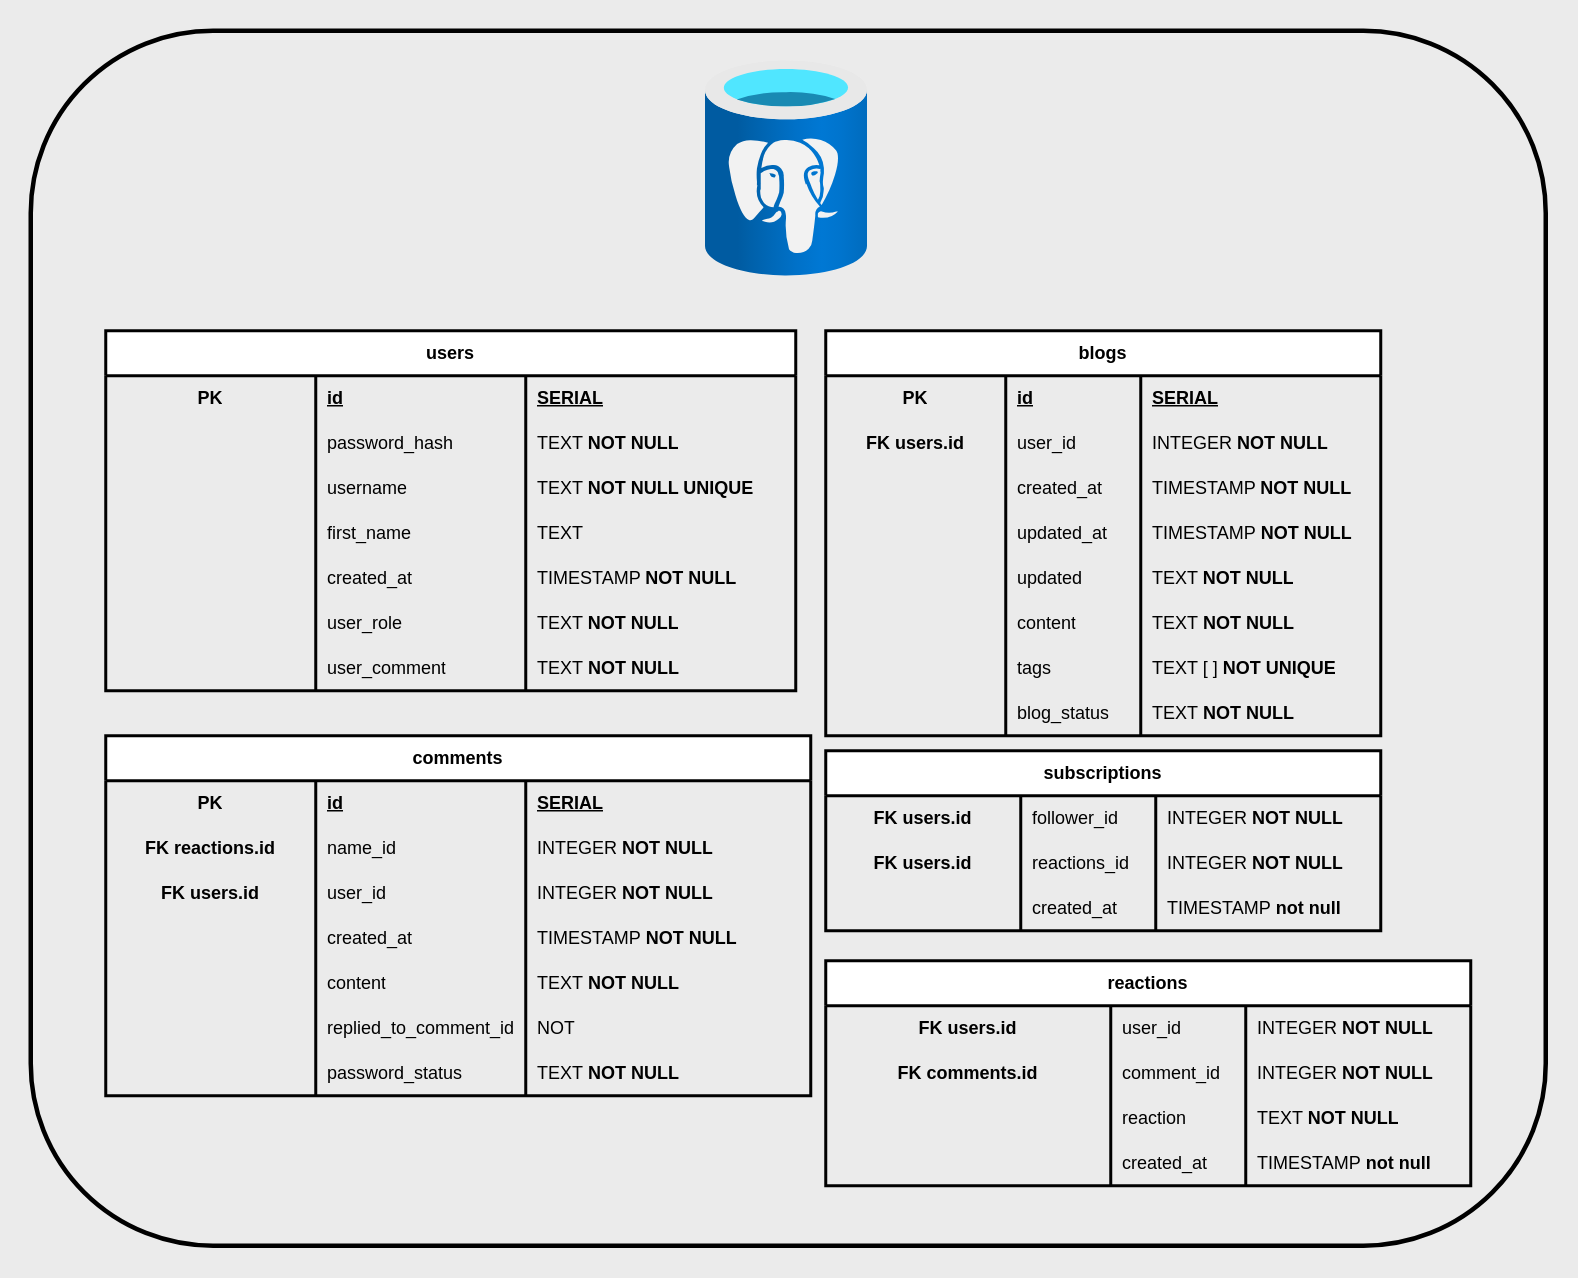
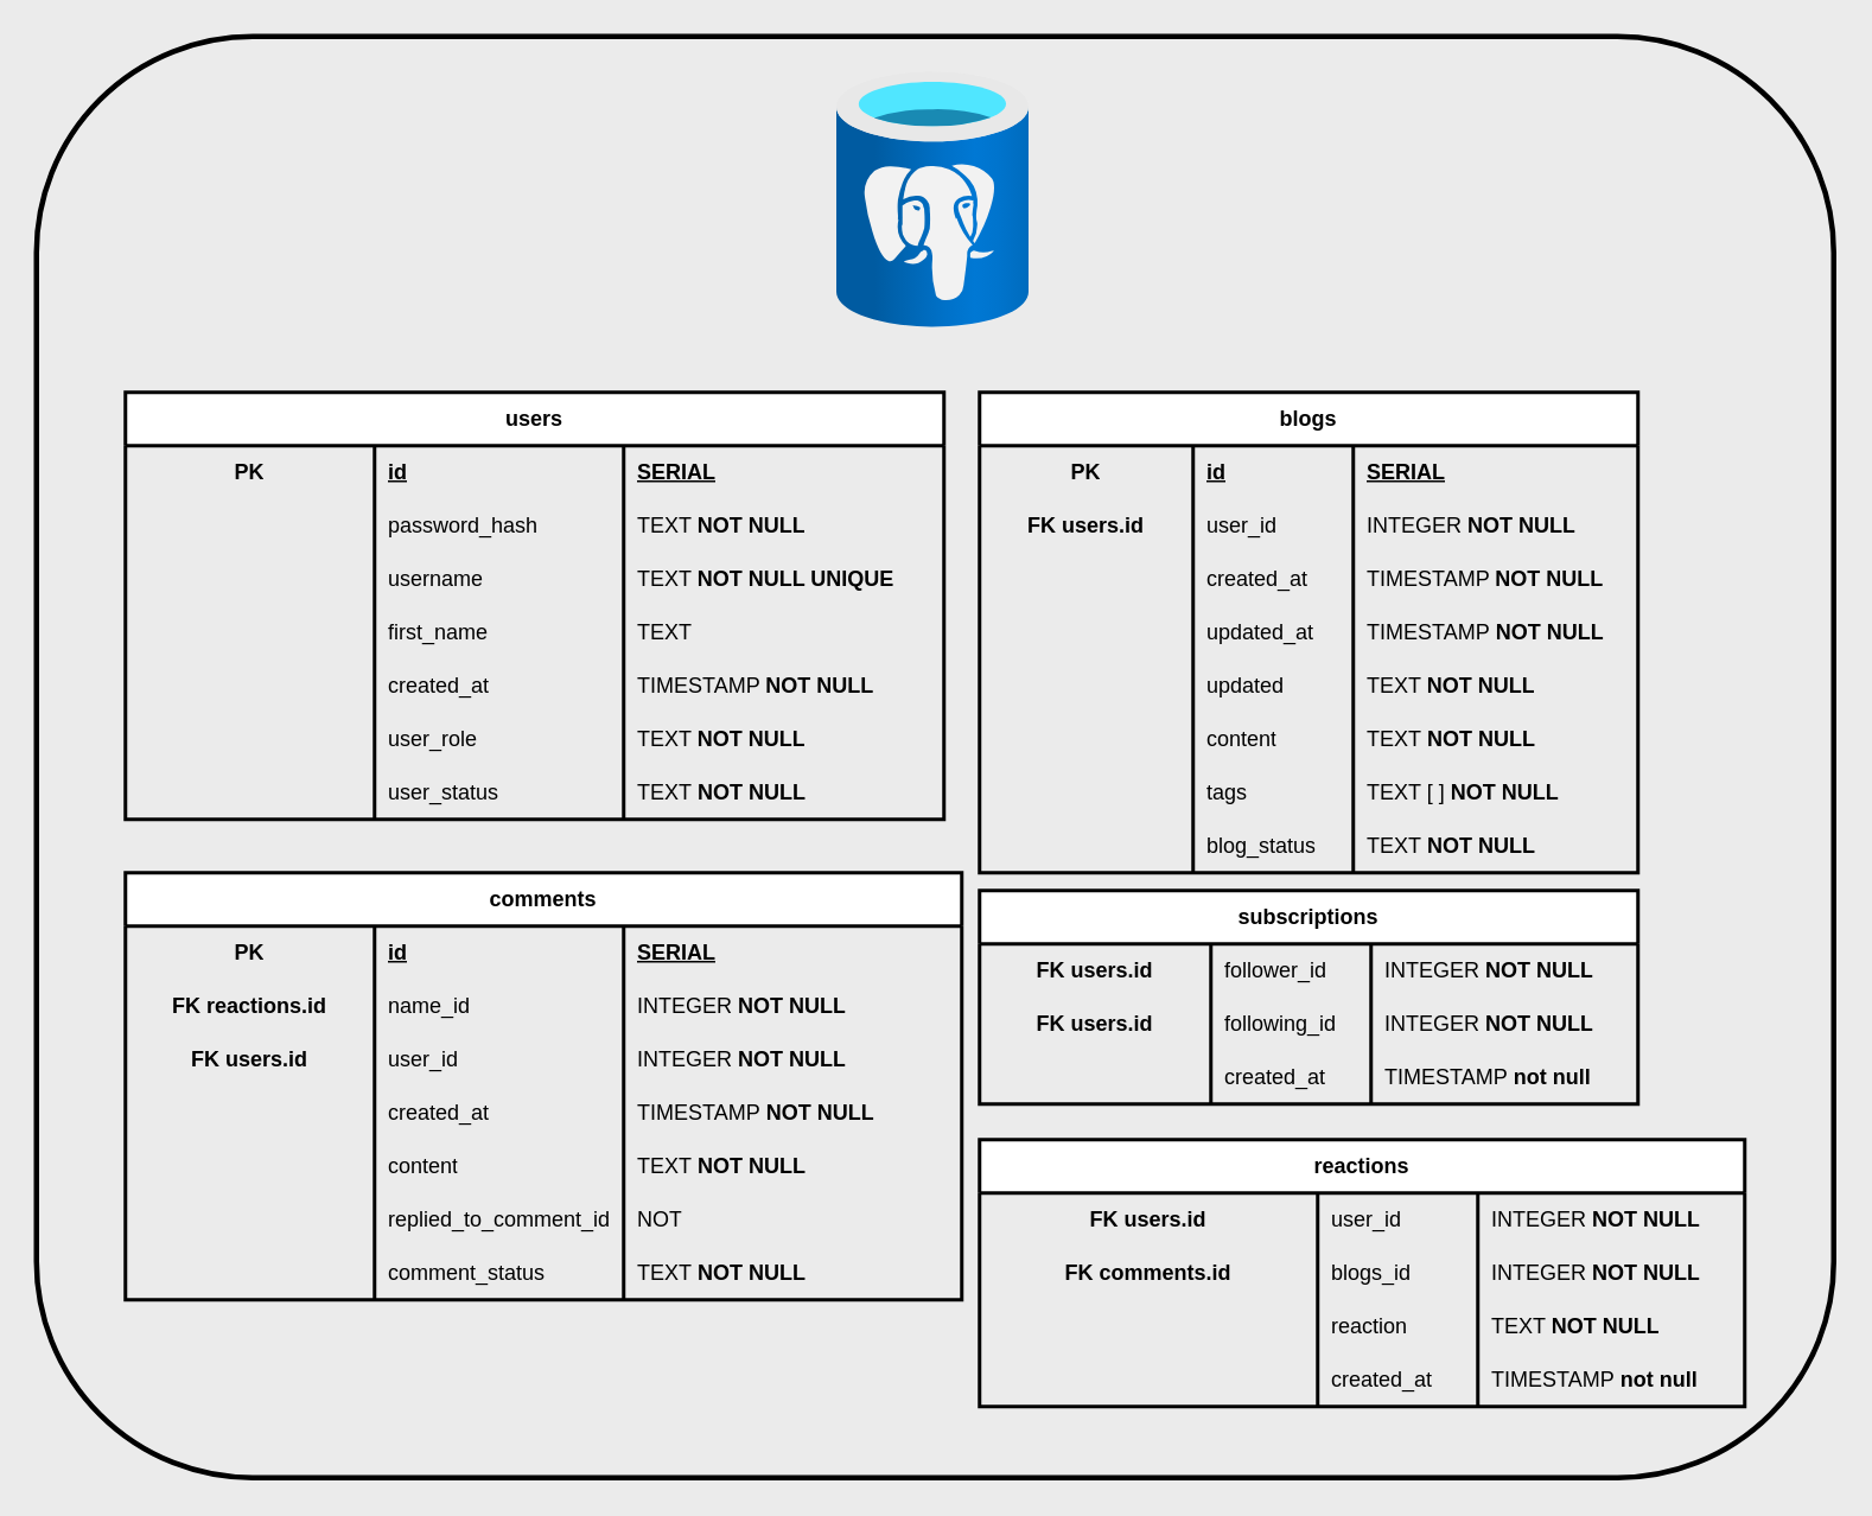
- <mxCell id="31" value="user_comment" style="shape=partialRectangle;connectable=0;fillColor=none;top=0;left=0;bottom=0;right=0;align=left;spacingLeft=6;overflow=hidden;html=1;whiteSpace=wrap;swimlaneLine=1;shadow=0;swimlaneFillColor=none;strokeWidth=2;perimeterSpacing=3;" vertex="1" parent="29"><mxGeometry x="140" width="140" height="30" as="geometry"><mxRectangle width="140" height="30" as="alternateBounds" /></mxGeometry></mxCell>
+ <mxCell id="31" value="user_status" style="shape=partialRectangle;connectable=0;fillColor=none;top=0;left=0;bottom=0;right=0;align=left;spacingLeft=6;overflow=hidden;html=1;whiteSpace=wrap;swimlaneLine=1;shadow=0;swimlaneFillColor=none;strokeWidth=2;perimeterSpacing=3;" vertex="1" parent="29"><mxGeometry x="140" width="140" height="30" as="geometry"><mxRectangle width="140" height="30" as="alternateBounds" /></mxGeometry></mxCell>
- <mxCell id="61" value="TEXT [ ]&amp;nbsp;&lt;b&gt;NOT UNIQUE&lt;/b&gt;" style="shape=partialRectangle;connectable=0;fillColor=none;top=0;left=0;bottom=0;right=0;align=left;spacingLeft=6;overflow=hidden;html=1;whiteSpace=wrap;swimlaneLine=1;shadow=0;swimlaneFillColor=none;strokeWidth=2;perimeterSpacing=3;" parent="58" vertex="1"><mxGeometry x="210" width="160" height="30" as="geometry"><mxRectangle width="160" height="30" as="alternateBounds" /></mxGeometry></mxCell>
+ <mxCell id="61" value="TEXT [ ]&amp;nbsp;&lt;b&gt;NOT NULL&lt;/b&gt;" style="shape=partialRectangle;connectable=0;fillColor=none;top=0;left=0;bottom=0;right=0;align=left;spacingLeft=6;overflow=hidden;html=1;whiteSpace=wrap;swimlaneLine=1;shadow=0;swimlaneFillColor=none;strokeWidth=2;perimeterSpacing=3;" parent="58" vertex="1"><mxGeometry x="210" width="160" height="30" as="geometry"><mxRectangle width="160" height="30" as="alternateBounds" /></mxGeometry></mxCell>
- <mxCell id="102" value="reactions_id" style="shape=partialRectangle;connectable=0;fillColor=none;top=0;left=0;bottom=0;right=0;align=left;spacingLeft=6;overflow=hidden;html=1;whiteSpace=wrap;swimlaneLine=1;shadow=0;swimlaneFillColor=none;strokeWidth=2;perimeterSpacing=3;" parent="100" vertex="1"><mxGeometry x="130" width="90" height="30" as="geometry"><mxRectangle width="90" height="30" as="alternateBounds" /></mxGeometry></mxCell>
+ <mxCell id="102" value="following_id" style="shape=partialRectangle;connectable=0;fillColor=none;top=0;left=0;bottom=0;right=0;align=left;spacingLeft=6;overflow=hidden;html=1;whiteSpace=wrap;swimlaneLine=1;shadow=0;swimlaneFillColor=none;strokeWidth=2;perimeterSpacing=3;" parent="100" vertex="1"><mxGeometry x="130" width="90" height="30" as="geometry"><mxRectangle width="90" height="30" as="alternateBounds" /></mxGeometry></mxCell>
- <mxCell id="93" value="password_&lt;span style=&quot;background-color: transparent; color: light-dark(rgb(0, 0, 0), rgb(255, 255, 255));&quot;&gt;status&lt;/span&gt;" style="shape=partialRectangle;connectable=0;fillColor=none;top=0;left=0;bottom=0;right=0;align=left;spacingLeft=6;overflow=hidden;html=1;whiteSpace=wrap;swimlaneLine=1;shadow=0;swimlaneFillColor=none;strokeWidth=2;perimeterSpacing=3;" parent="91" vertex="1"><mxGeometry x="140" width="140" height="30" as="geometry"><mxRectangle width="140" height="30" as="alternateBounds" /></mxGeometry></mxCell>
+ <mxCell id="93" value="comment_&lt;span style=&quot;background-color: transparent; color: light-dark(rgb(0, 0, 0), rgb(255, 255, 255));&quot;&gt;status&lt;/span&gt;" style="shape=partialRectangle;connectable=0;fillColor=none;top=0;left=0;bottom=0;right=0;align=left;spacingLeft=6;overflow=hidden;html=1;whiteSpace=wrap;swimlaneLine=1;shadow=0;swimlaneFillColor=none;strokeWidth=2;perimeterSpacing=3;" parent="91" vertex="1"><mxGeometry x="140" width="140" height="30" as="geometry"><mxRectangle width="140" height="30" as="alternateBounds" /></mxGeometry></mxCell>
- <mxCell id="115" value="comment_id" style="shape=partialRectangle;connectable=0;fillColor=none;top=0;left=0;bottom=0;right=0;align=left;spacingLeft=6;overflow=hidden;html=1;whiteSpace=wrap;swimlaneLine=1;shadow=0;swimlaneFillColor=none;strokeWidth=2;perimeterSpacing=3;" parent="113" vertex="1"><mxGeometry x="190" width="90" height="30" as="geometry"><mxRectangle width="90" height="30" as="alternateBounds" /></mxGeometry></mxCell>
+ <mxCell id="115" value="blogs_id" style="shape=partialRectangle;connectable=0;fillColor=none;top=0;left=0;bottom=0;right=0;align=left;spacingLeft=6;overflow=hidden;html=1;whiteSpace=wrap;swimlaneLine=1;shadow=0;swimlaneFillColor=none;strokeWidth=2;perimeterSpacing=3;" parent="113" vertex="1"><mxGeometry x="190" width="90" height="30" as="geometry"><mxRectangle width="90" height="30" as="alternateBounds" /></mxGeometry></mxCell>
